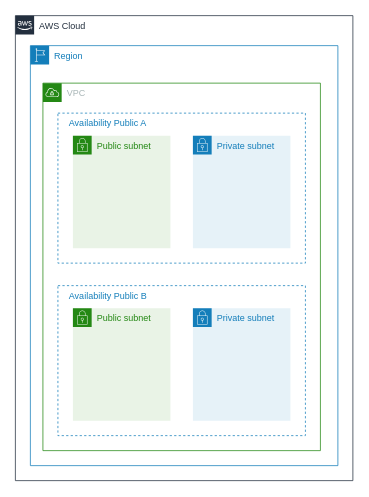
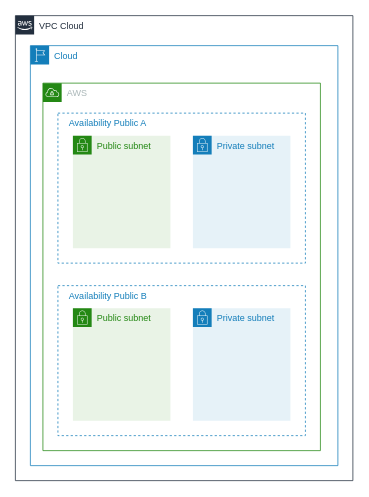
- <mxCell id="2" value="AWS Cloud" style="points=[[0,0],[0.25,0],[0.5,0],[0.75,0],[1,0],[1,0.25],[1,0.5],[1,0.75],[1,1],[0.75,1],[0.5,1],[0.25,1],[0,1],[0,0.75],[0,0.5],[0,0.25]];outlineConnect=0;gradientColor=none;html=1;whiteSpace=wrap;fontSize=12;fontStyle=0;shape=mxgraph.aws4.group;grIcon=mxgraph.aws4.group_aws_cloud_alt;strokeColor=#232F3E;fillColor=none;verticalAlign=top;align=left;spacingLeft=30;fontColor=#232F3E;dashed=0;" parent="1" vertex="1"><mxGeometry x="20" y="20" width="450" height="620" as="geometry" /></mxCell>
+ <mxCell id="2" value="VPC Cloud" style="points=[[0,0],[0.25,0],[0.5,0],[0.75,0],[1,0],[1,0.25],[1,0.5],[1,0.75],[1,1],[0.75,1],[0.5,1],[0.25,1],[0,1],[0,0.75],[0,0.5],[0,0.25]];outlineConnect=0;gradientColor=none;html=1;whiteSpace=wrap;fontSize=12;fontStyle=0;shape=mxgraph.aws4.group;grIcon=mxgraph.aws4.group_aws_cloud_alt;strokeColor=#232F3E;fillColor=none;verticalAlign=top;align=left;spacingLeft=30;fontColor=#232F3E;dashed=0;" parent="1" vertex="1"><mxGeometry x="20" y="20" width="450" height="620" as="geometry" /></mxCell>
- <mxCell id="3" value="Region" style="points=[[0,0],[0.25,0],[0.5,0],[0.75,0],[1,0],[1,0.25],[1,0.5],[1,0.75],[1,1],[0.75,1],[0.5,1],[0.25,1],[0,1],[0,0.75],[0,0.5],[0,0.25]];outlineConnect=0;gradientColor=none;html=1;whiteSpace=wrap;fontSize=12;fontStyle=0;shape=mxgraph.aws4.group;grIcon=mxgraph.aws4.group_region;strokeColor=#147EBA;fillColor=none;verticalAlign=top;align=left;spacingLeft=30;fontColor=#147EBA;dashed=0;" parent="1" vertex="1"><mxGeometry x="40" y="60" width="410" height="560" as="geometry" /></mxCell>
+ <mxCell id="3" value="Cloud" style="points=[[0,0],[0.25,0],[0.5,0],[0.75,0],[1,0],[1,0.25],[1,0.5],[1,0.75],[1,1],[0.75,1],[0.5,1],[0.25,1],[0,1],[0,0.75],[0,0.5],[0,0.25]];outlineConnect=0;gradientColor=none;html=1;whiteSpace=wrap;fontSize=12;fontStyle=0;shape=mxgraph.aws4.group;grIcon=mxgraph.aws4.group_region;strokeColor=#147EBA;fillColor=none;verticalAlign=top;align=left;spacingLeft=30;fontColor=#147EBA;dashed=0;" parent="1" vertex="1"><mxGeometry x="40" y="60" width="410" height="560" as="geometry" /></mxCell>
- <mxCell id="4" value="VPC" style="points=[[0,0],[0.25,0],[0.5,0],[0.75,0],[1,0],[1,0.25],[1,0.5],[1,0.75],[1,1],[0.75,1],[0.5,1],[0.25,1],[0,1],[0,0.75],[0,0.5],[0,0.25]];outlineConnect=0;gradientColor=none;html=1;whiteSpace=wrap;fontSize=12;fontStyle=0;shape=mxgraph.aws4.group;grIcon=mxgraph.aws4.group_vpc;strokeColor=#248814;fillColor=none;verticalAlign=top;align=left;spacingLeft=30;fontColor=#AAB7B8;dashed=0;" parent="1" vertex="1"><mxGeometry x="56.71" y="110" width="370" height="490" as="geometry" /></mxCell>
+ <mxCell id="4" value="AWS" style="points=[[0,0],[0.25,0],[0.5,0],[0.75,0],[1,0],[1,0.25],[1,0.5],[1,0.75],[1,1],[0.75,1],[0.5,1],[0.25,1],[0,1],[0,0.75],[0,0.5],[0,0.25]];outlineConnect=0;gradientColor=none;html=1;whiteSpace=wrap;fontSize=12;fontStyle=0;shape=mxgraph.aws4.group;grIcon=mxgraph.aws4.group_vpc;strokeColor=#248814;fillColor=none;verticalAlign=top;align=left;spacingLeft=30;fontColor=#AAB7B8;dashed=0;" parent="1" vertex="1"><mxGeometry x="56.71" y="110" width="370" height="490" as="geometry" /></mxCell>
